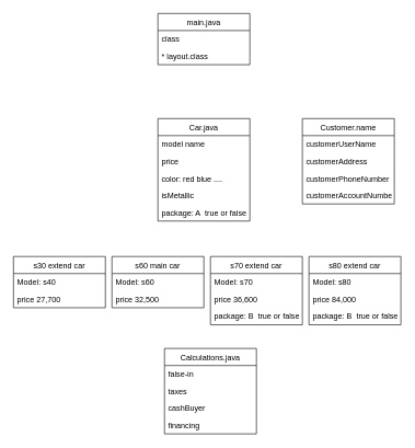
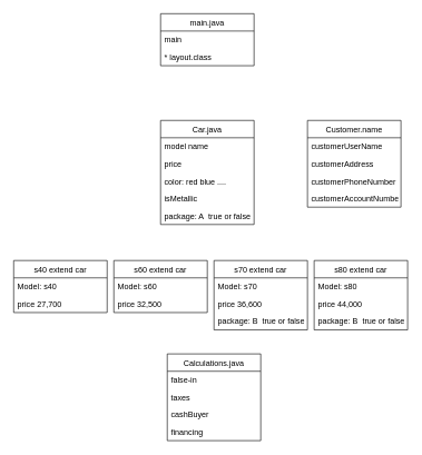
- <mxCell id="33" value="class" style="text;strokeColor=none;fillColor=none;align=left;verticalAlign=top;spacingLeft=4;spacingRight=4;overflow=hidden;rotatable=0;points=[[0,0.5],[1,0.5]];portConstraint=eastwest;" parent="32" vertex="1"><mxGeometry y="26" width="140" height="26" as="geometry" /></mxCell>
+ <mxCell id="33" value="main" style="text;strokeColor=none;fillColor=none;align=left;verticalAlign=top;spacingLeft=4;spacingRight=4;overflow=hidden;rotatable=0;points=[[0,0.5],[1,0.5]];portConstraint=eastwest;" parent="32" vertex="1"><mxGeometry y="26" width="140" height="26" as="geometry" /></mxCell>
- <mxCell id="8" value="s30 extend car" style="swimlane;fontStyle=0;childLayout=stackLayout;horizontal=1;startSize=26;fillColor=none;horizontalStack=0;resizeParent=1;resizeParentMax=0;resizeLast=0;collapsible=1;marginBottom=0;" parent="1" vertex="1"><mxGeometry x="20" y="390" width="140" height="78" as="geometry" /></mxCell>
+ <mxCell id="8" value="s40 extend car" style="swimlane;fontStyle=0;childLayout=stackLayout;horizontal=1;startSize=26;fillColor=none;horizontalStack=0;resizeParent=1;resizeParentMax=0;resizeLast=0;collapsible=1;marginBottom=0;" parent="1" vertex="1"><mxGeometry x="20" y="390" width="140" height="78" as="geometry" /></mxCell>
- <mxCell id="11" value="s60 main car" style="swimlane;fontStyle=0;childLayout=stackLayout;horizontal=1;startSize=26;fillColor=none;horizontalStack=0;resizeParent=1;resizeParentMax=0;resizeLast=0;collapsible=1;marginBottom=0;" parent="1" vertex="1"><mxGeometry x="170" y="390" width="140" height="78" as="geometry" /></mxCell>
+ <mxCell id="11" value="s60 extend car" style="swimlane;fontStyle=0;childLayout=stackLayout;horizontal=1;startSize=26;fillColor=none;horizontalStack=0;resizeParent=1;resizeParentMax=0;resizeLast=0;collapsible=1;marginBottom=0;" parent="1" vertex="1"><mxGeometry x="170" y="390" width="140" height="78" as="geometry" /></mxCell>
- <mxCell id="20" value="price 84,000" style="text;strokeColor=none;fillColor=none;align=left;verticalAlign=top;spacingLeft=4;spacingRight=4;overflow=hidden;rotatable=0;points=[[0,0.5],[1,0.5]];portConstraint=eastwest;" parent="18" vertex="1"><mxGeometry y="52" width="140" height="26" as="geometry" /></mxCell>
+ <mxCell id="20" value="price 44,000" style="text;strokeColor=none;fillColor=none;align=left;verticalAlign=top;spacingLeft=4;spacingRight=4;overflow=hidden;rotatable=0;points=[[0,0.5],[1,0.5]];portConstraint=eastwest;" parent="18" vertex="1"><mxGeometry y="52" width="140" height="26" as="geometry" /></mxCell>
